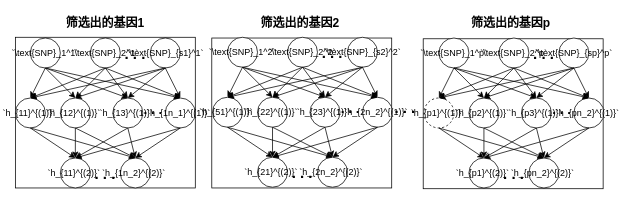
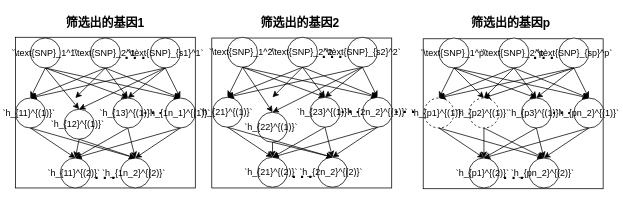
- <mxCell id="44" value="`h_{51}^{(1)}`&amp;nbsp;" style="ellipse;whiteSpace=wrap;html=1;aspect=fixed;" vertex="1" parent="38"><mxGeometry y="80" width="40" height="40" as="geometry" /></mxCell>
+ <mxCell id="44" value="`h_{21}^{(1)}`&amp;nbsp;" style="ellipse;whiteSpace=wrap;html=1;aspect=fixed;" vertex="1" parent="38"><mxGeometry y="80" width="40" height="40" as="geometry" /></mxCell>
- <mxCell id="45" value="`h_{22}^{(1)}`&amp;nbsp;" style="ellipse;whiteSpace=wrap;html=1;aspect=fixed;" vertex="1" parent="38"><mxGeometry x="60" y="80" width="40" height="40" as="geometry" /></mxCell>
+ <mxCell id="45" value="`h_{22}^{(1)}`&amp;nbsp;" style="ellipse;whiteSpace=wrap;html=1;aspect=fixed;" vertex="1" parent="38"><mxGeometry x="60" y="100" width="40" height="40" as="geometry" /></mxCell>
- <mxCell id="12" value="`h_{12}^{(1)}`&amp;nbsp;" style="ellipse;whiteSpace=wrap;html=1;aspect=fixed;" vertex="1" parent="5"><mxGeometry x="60" y="80" width="40" height="40" as="geometry" /></mxCell>
+ <mxCell id="12" value="`h_{12}^{(1)}`&amp;nbsp;" style="ellipse;whiteSpace=wrap;html=1;aspect=fixed;" vertex="1" parent="5"><mxGeometry x="65" y="95" width="40" height="40" as="geometry" /></mxCell>
- <mxCell id="78" value="`h_{p2}^{(1)}`&amp;nbsp;" style="ellipse;whiteSpace=wrap;html=1;aspect=fixed;" vertex="1" parent="71"><mxGeometry x="60" y="80" width="40" height="40" as="geometry" /></mxCell>
+ <mxCell id="78" value="`h_{p2}^{(1)}`&amp;nbsp;" style="ellipse;whiteSpace=wrap;html=1;aspect=fixed;dashed=1;" vertex="1" parent="71"><mxGeometry x="60" y="80" width="40" height="40" as="geometry" /></mxCell>
